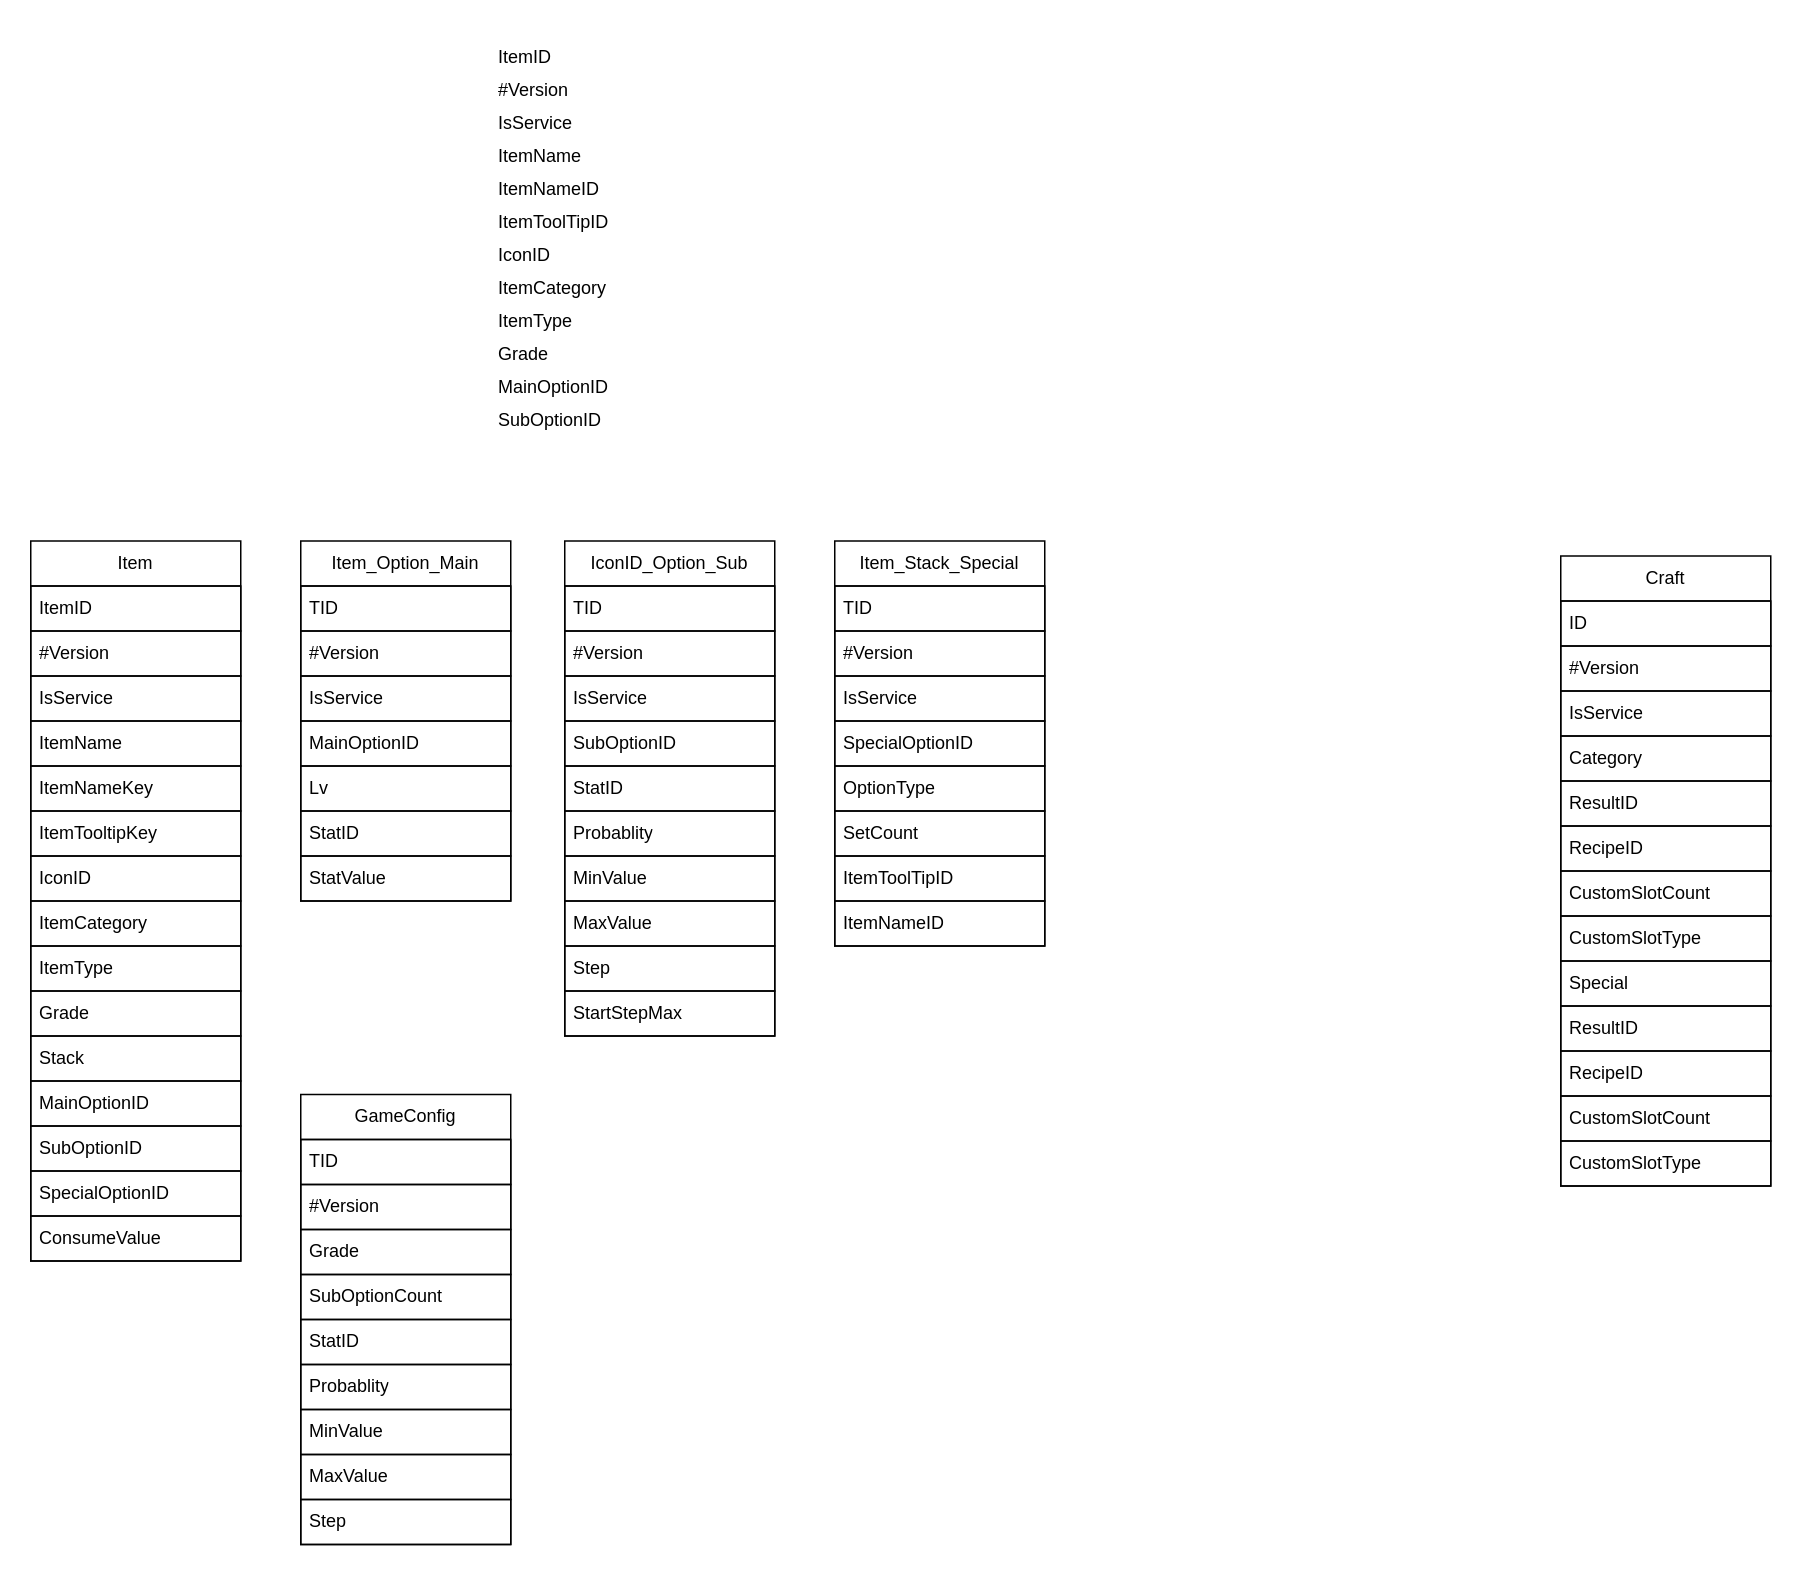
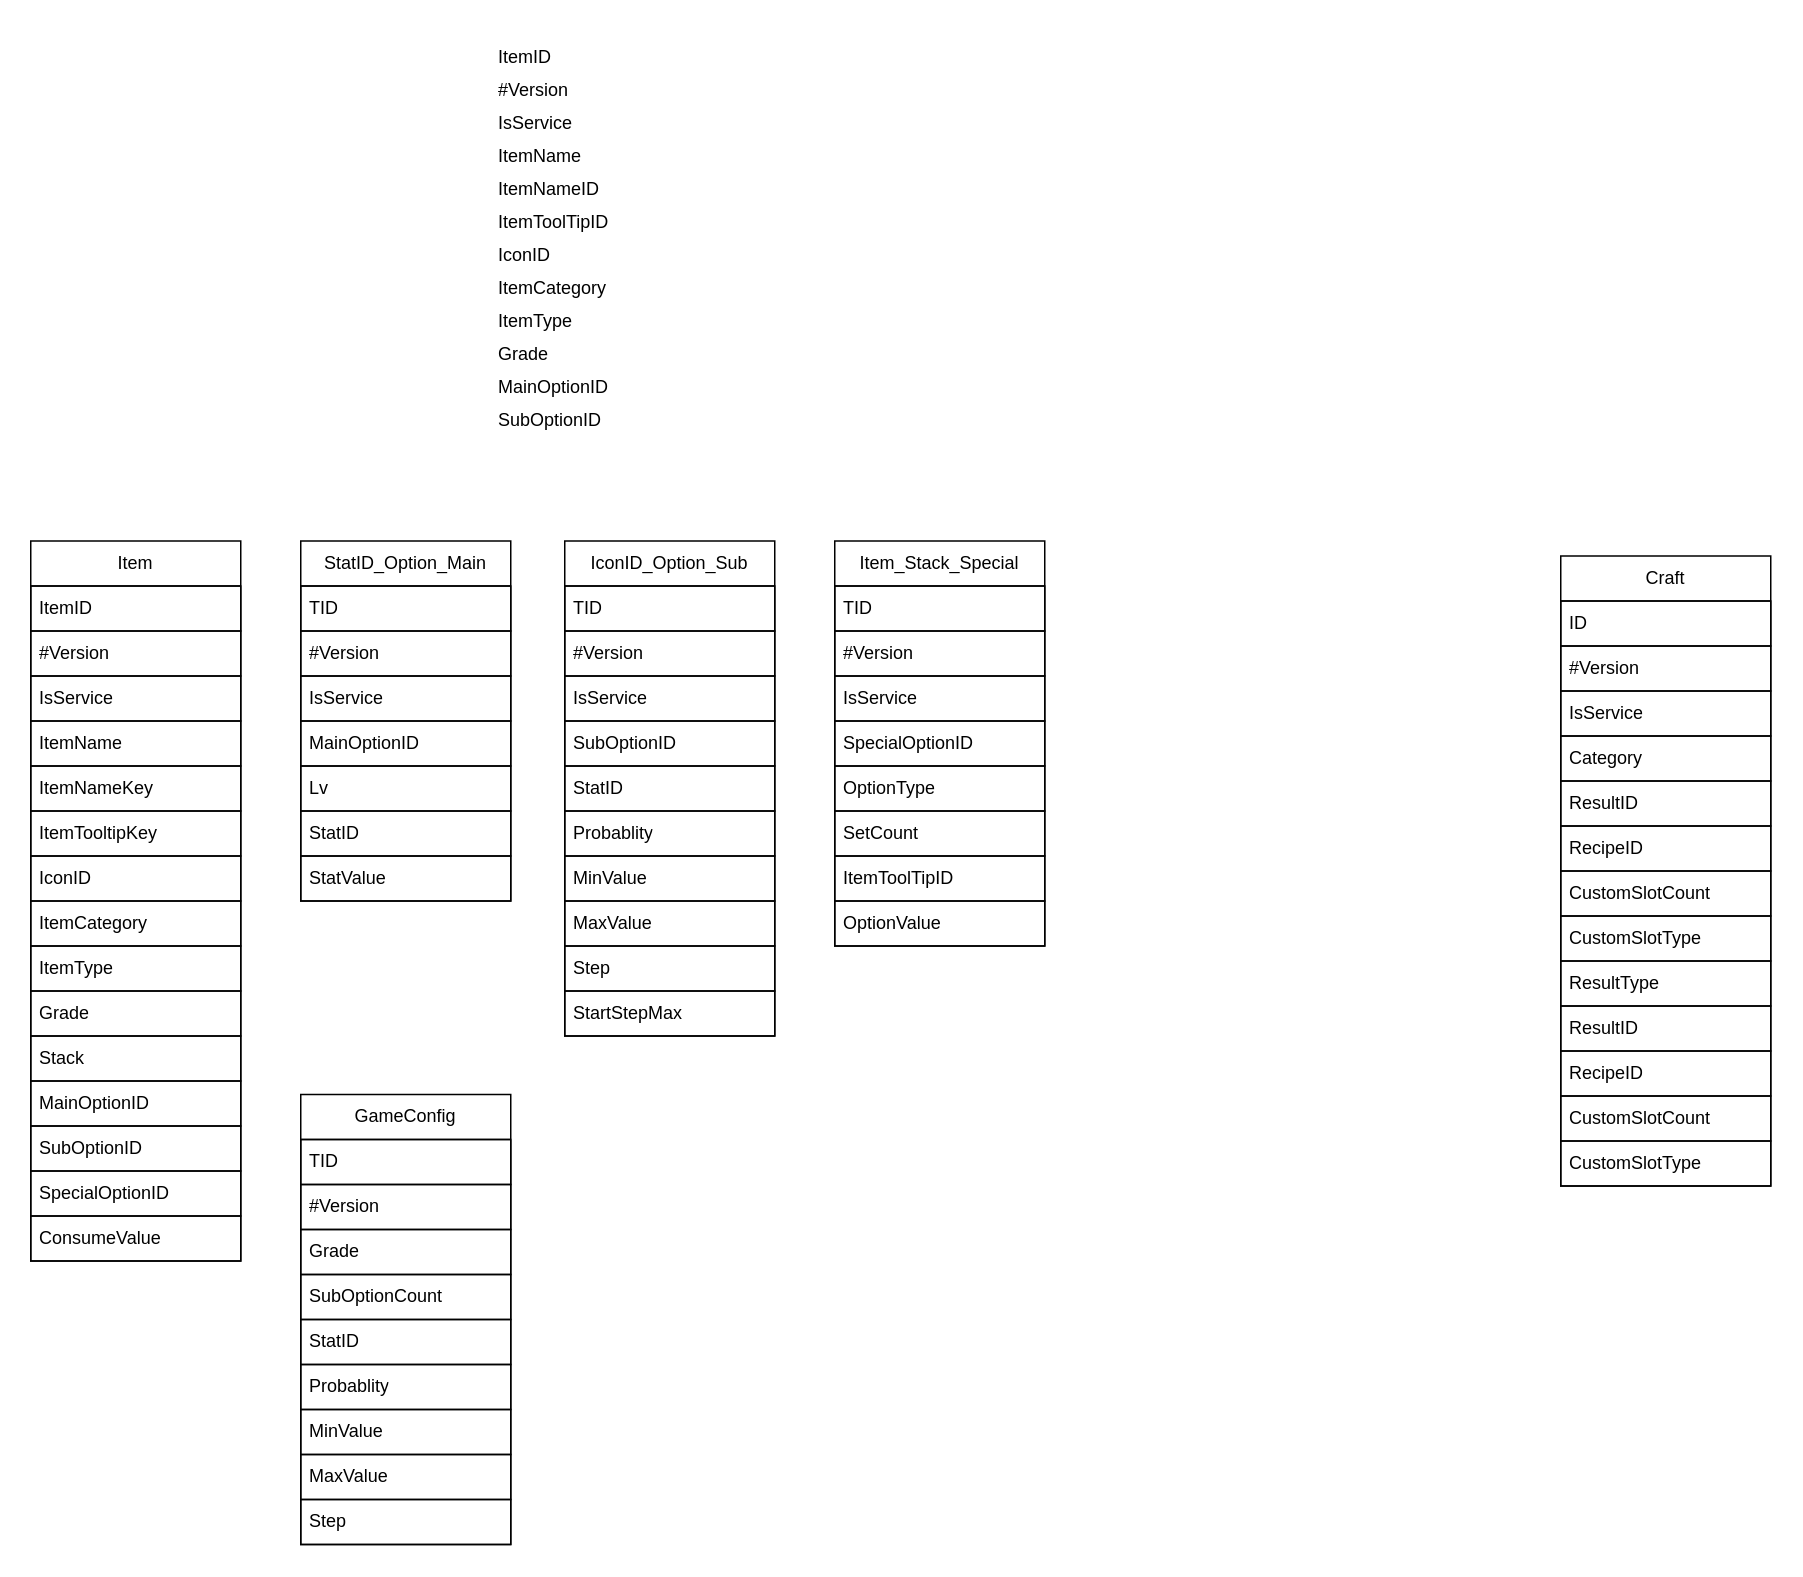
- <mxCell id="19" value="Item_Option_Main" style="swimlane;fontStyle=0;childLayout=stackLayout;horizontal=1;startSize=30;horizontalStack=0;resizeParent=1;resizeParentMax=0;resizeLast=0;collapsible=1;marginBottom=0;whiteSpace=wrap;html=1;perimeterSpacing=1;strokeColor=default;" vertex="1" parent="1"><mxGeometry x="200" y="360" width="140" height="240" as="geometry" /></mxCell>
+ <mxCell id="19" value="StatID_Option_Main" style="swimlane;fontStyle=0;childLayout=stackLayout;horizontal=1;startSize=30;horizontalStack=0;resizeParent=1;resizeParentMax=0;resizeLast=0;collapsible=1;marginBottom=0;whiteSpace=wrap;html=1;perimeterSpacing=1;strokeColor=default;" vertex="1" parent="1"><mxGeometry x="200" y="360" width="140" height="240" as="geometry" /></mxCell>
- <mxCell id="46" value="ItemNameID" style="text;strokeColor=default;fillColor=none;align=left;verticalAlign=middle;spacingLeft=4;spacingRight=4;overflow=hidden;points=[[0,0.5],[1,0.5]];portConstraint=eastwest;rotatable=0;whiteSpace=wrap;html=1;perimeterSpacing=1;" vertex="1" parent="38"><mxGeometry y="240" width="140" height="30" as="geometry" /></mxCell>
+ <mxCell id="46" value="OptionValue" style="text;strokeColor=default;fillColor=none;align=left;verticalAlign=middle;spacingLeft=4;spacingRight=4;overflow=hidden;points=[[0,0.5],[1,0.5]];portConstraint=eastwest;rotatable=0;whiteSpace=wrap;html=1;perimeterSpacing=1;" vertex="1" parent="38"><mxGeometry y="240" width="140" height="30" as="geometry" /></mxCell>
- <mxCell id="66" value="Special" style="text;strokeColor=default;fillColor=none;align=left;verticalAlign=middle;spacingLeft=4;spacingRight=4;overflow=hidden;points=[[0,0.5],[1,0.5]];portConstraint=eastwest;rotatable=0;whiteSpace=wrap;html=1;perimeterSpacing=1;" vertex="1" parent="57"><mxGeometry y="270" width="140" height="30" as="geometry" /></mxCell>
+ <mxCell id="66" value="ResultType" style="text;strokeColor=default;fillColor=none;align=left;verticalAlign=middle;spacingLeft=4;spacingRight=4;overflow=hidden;points=[[0,0.5],[1,0.5]];portConstraint=eastwest;rotatable=0;whiteSpace=wrap;html=1;perimeterSpacing=1;" vertex="1" parent="57"><mxGeometry y="270" width="140" height="30" as="geometry" /></mxCell>
